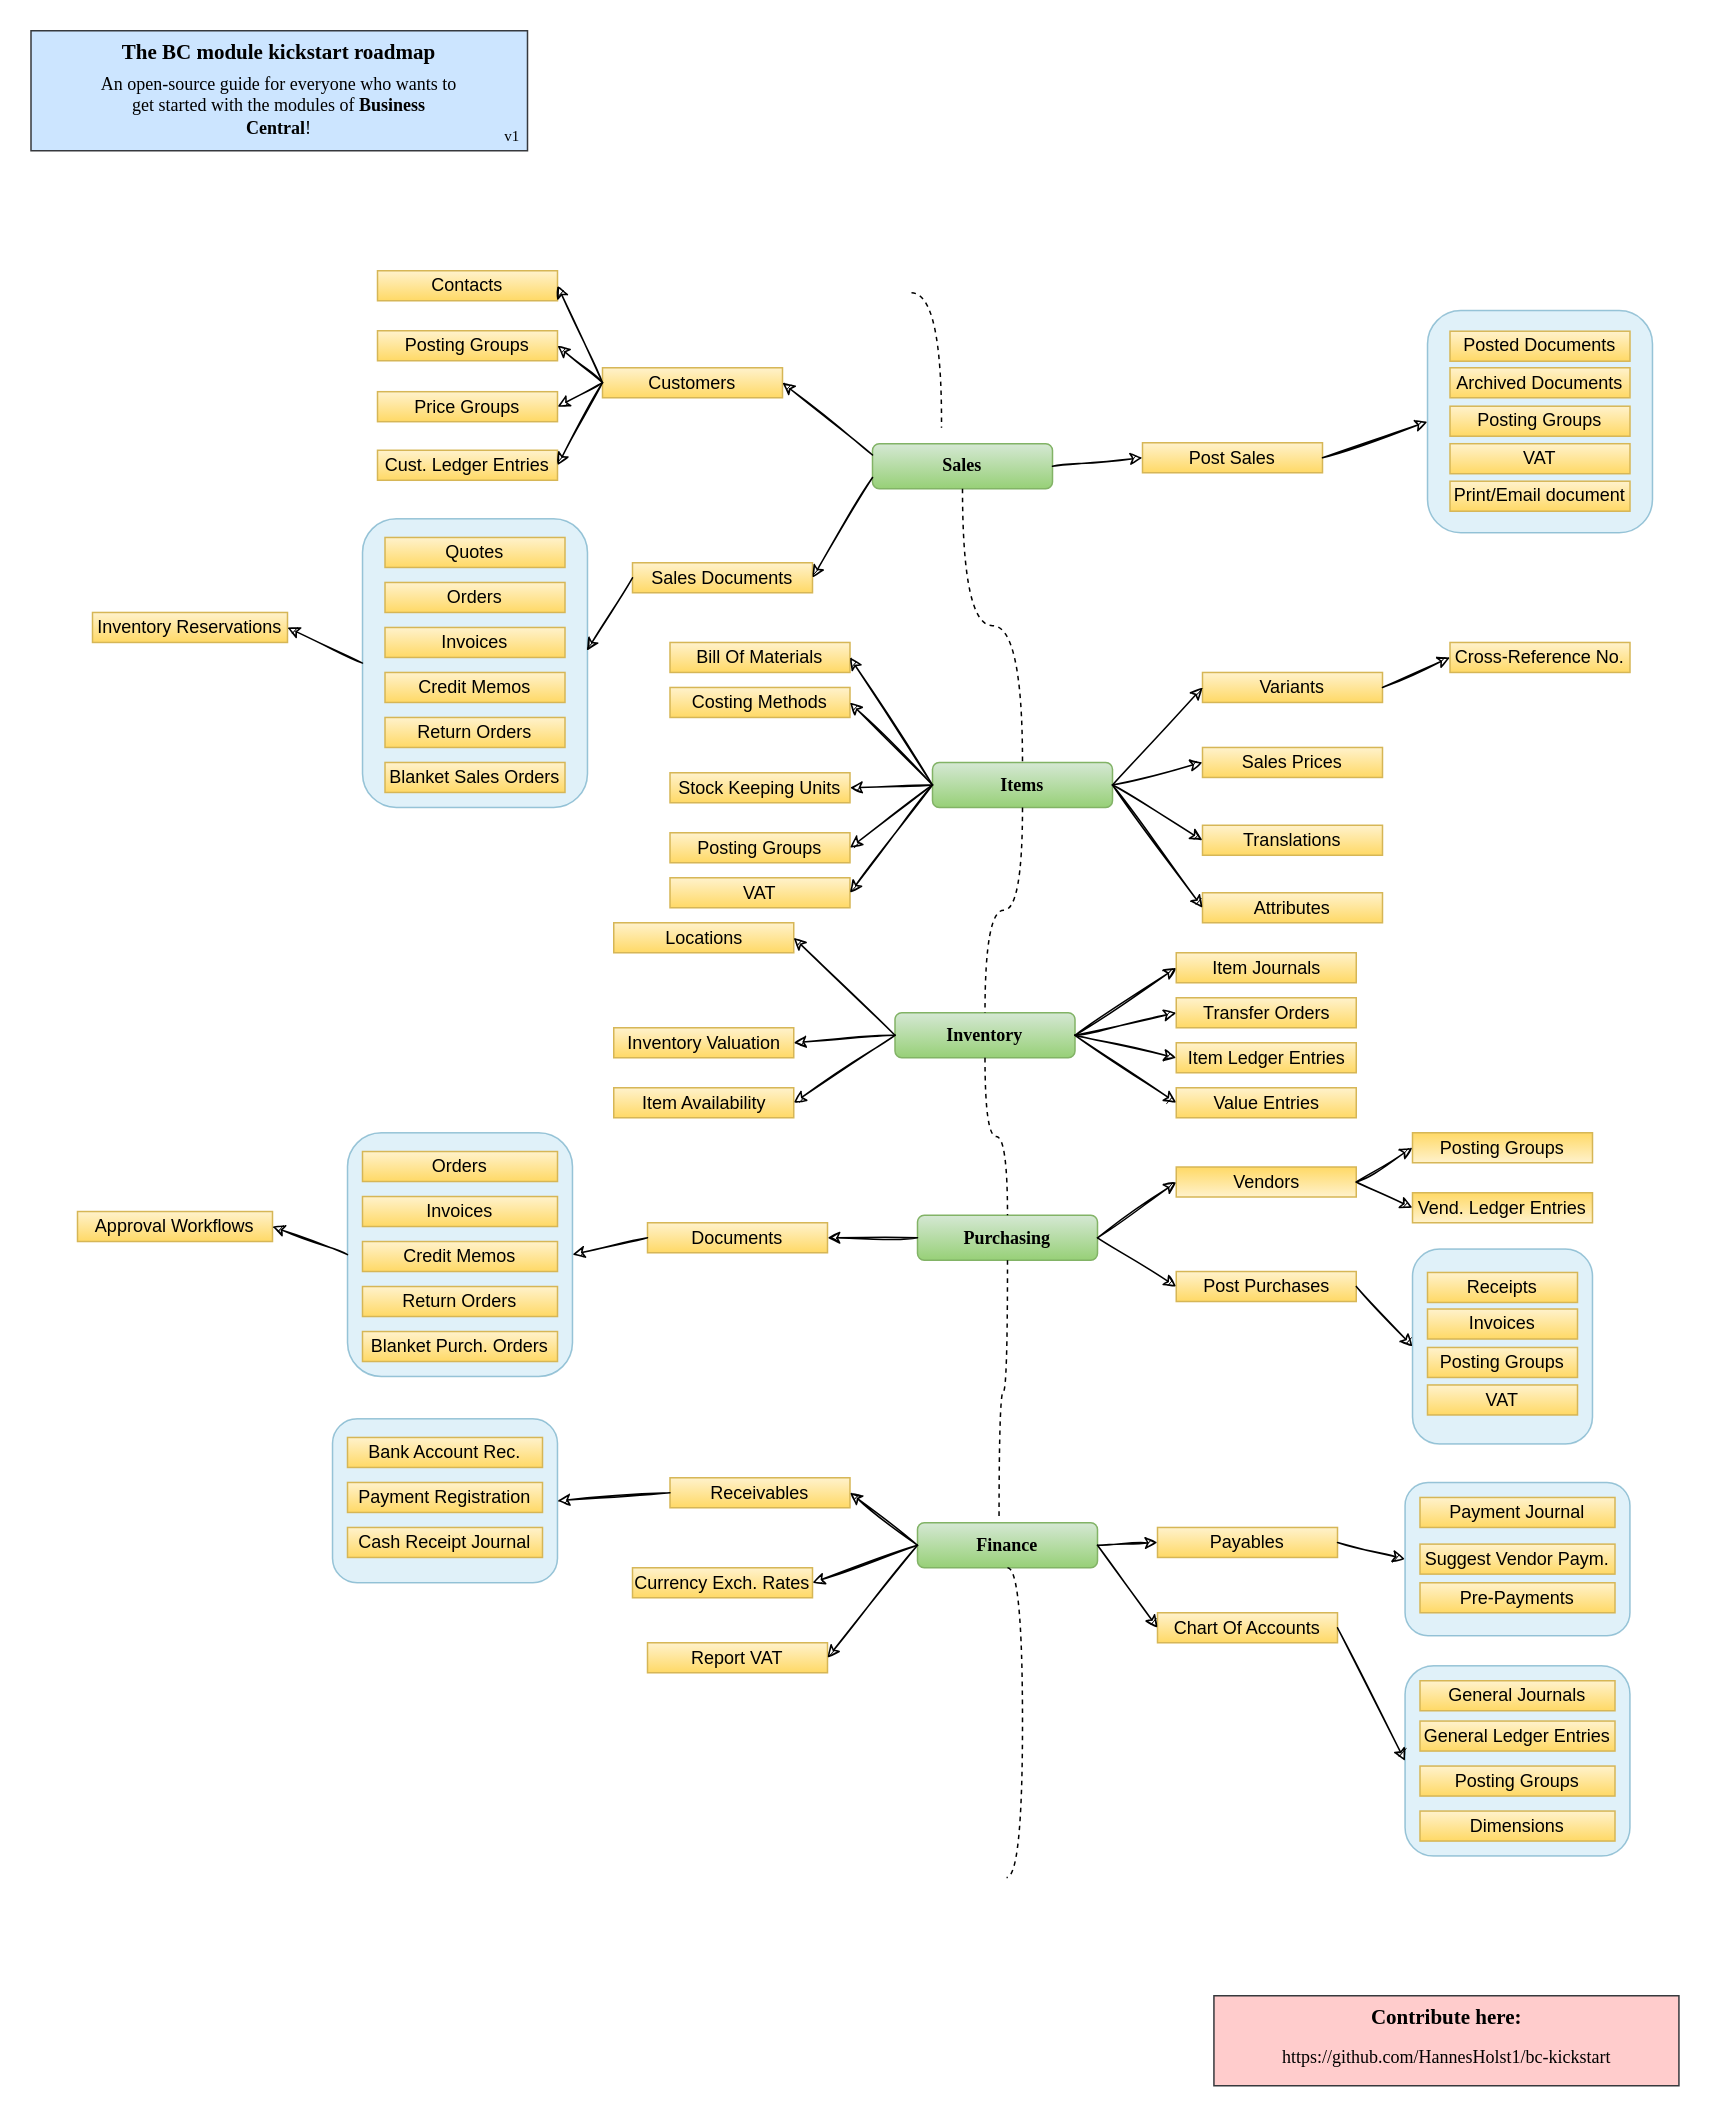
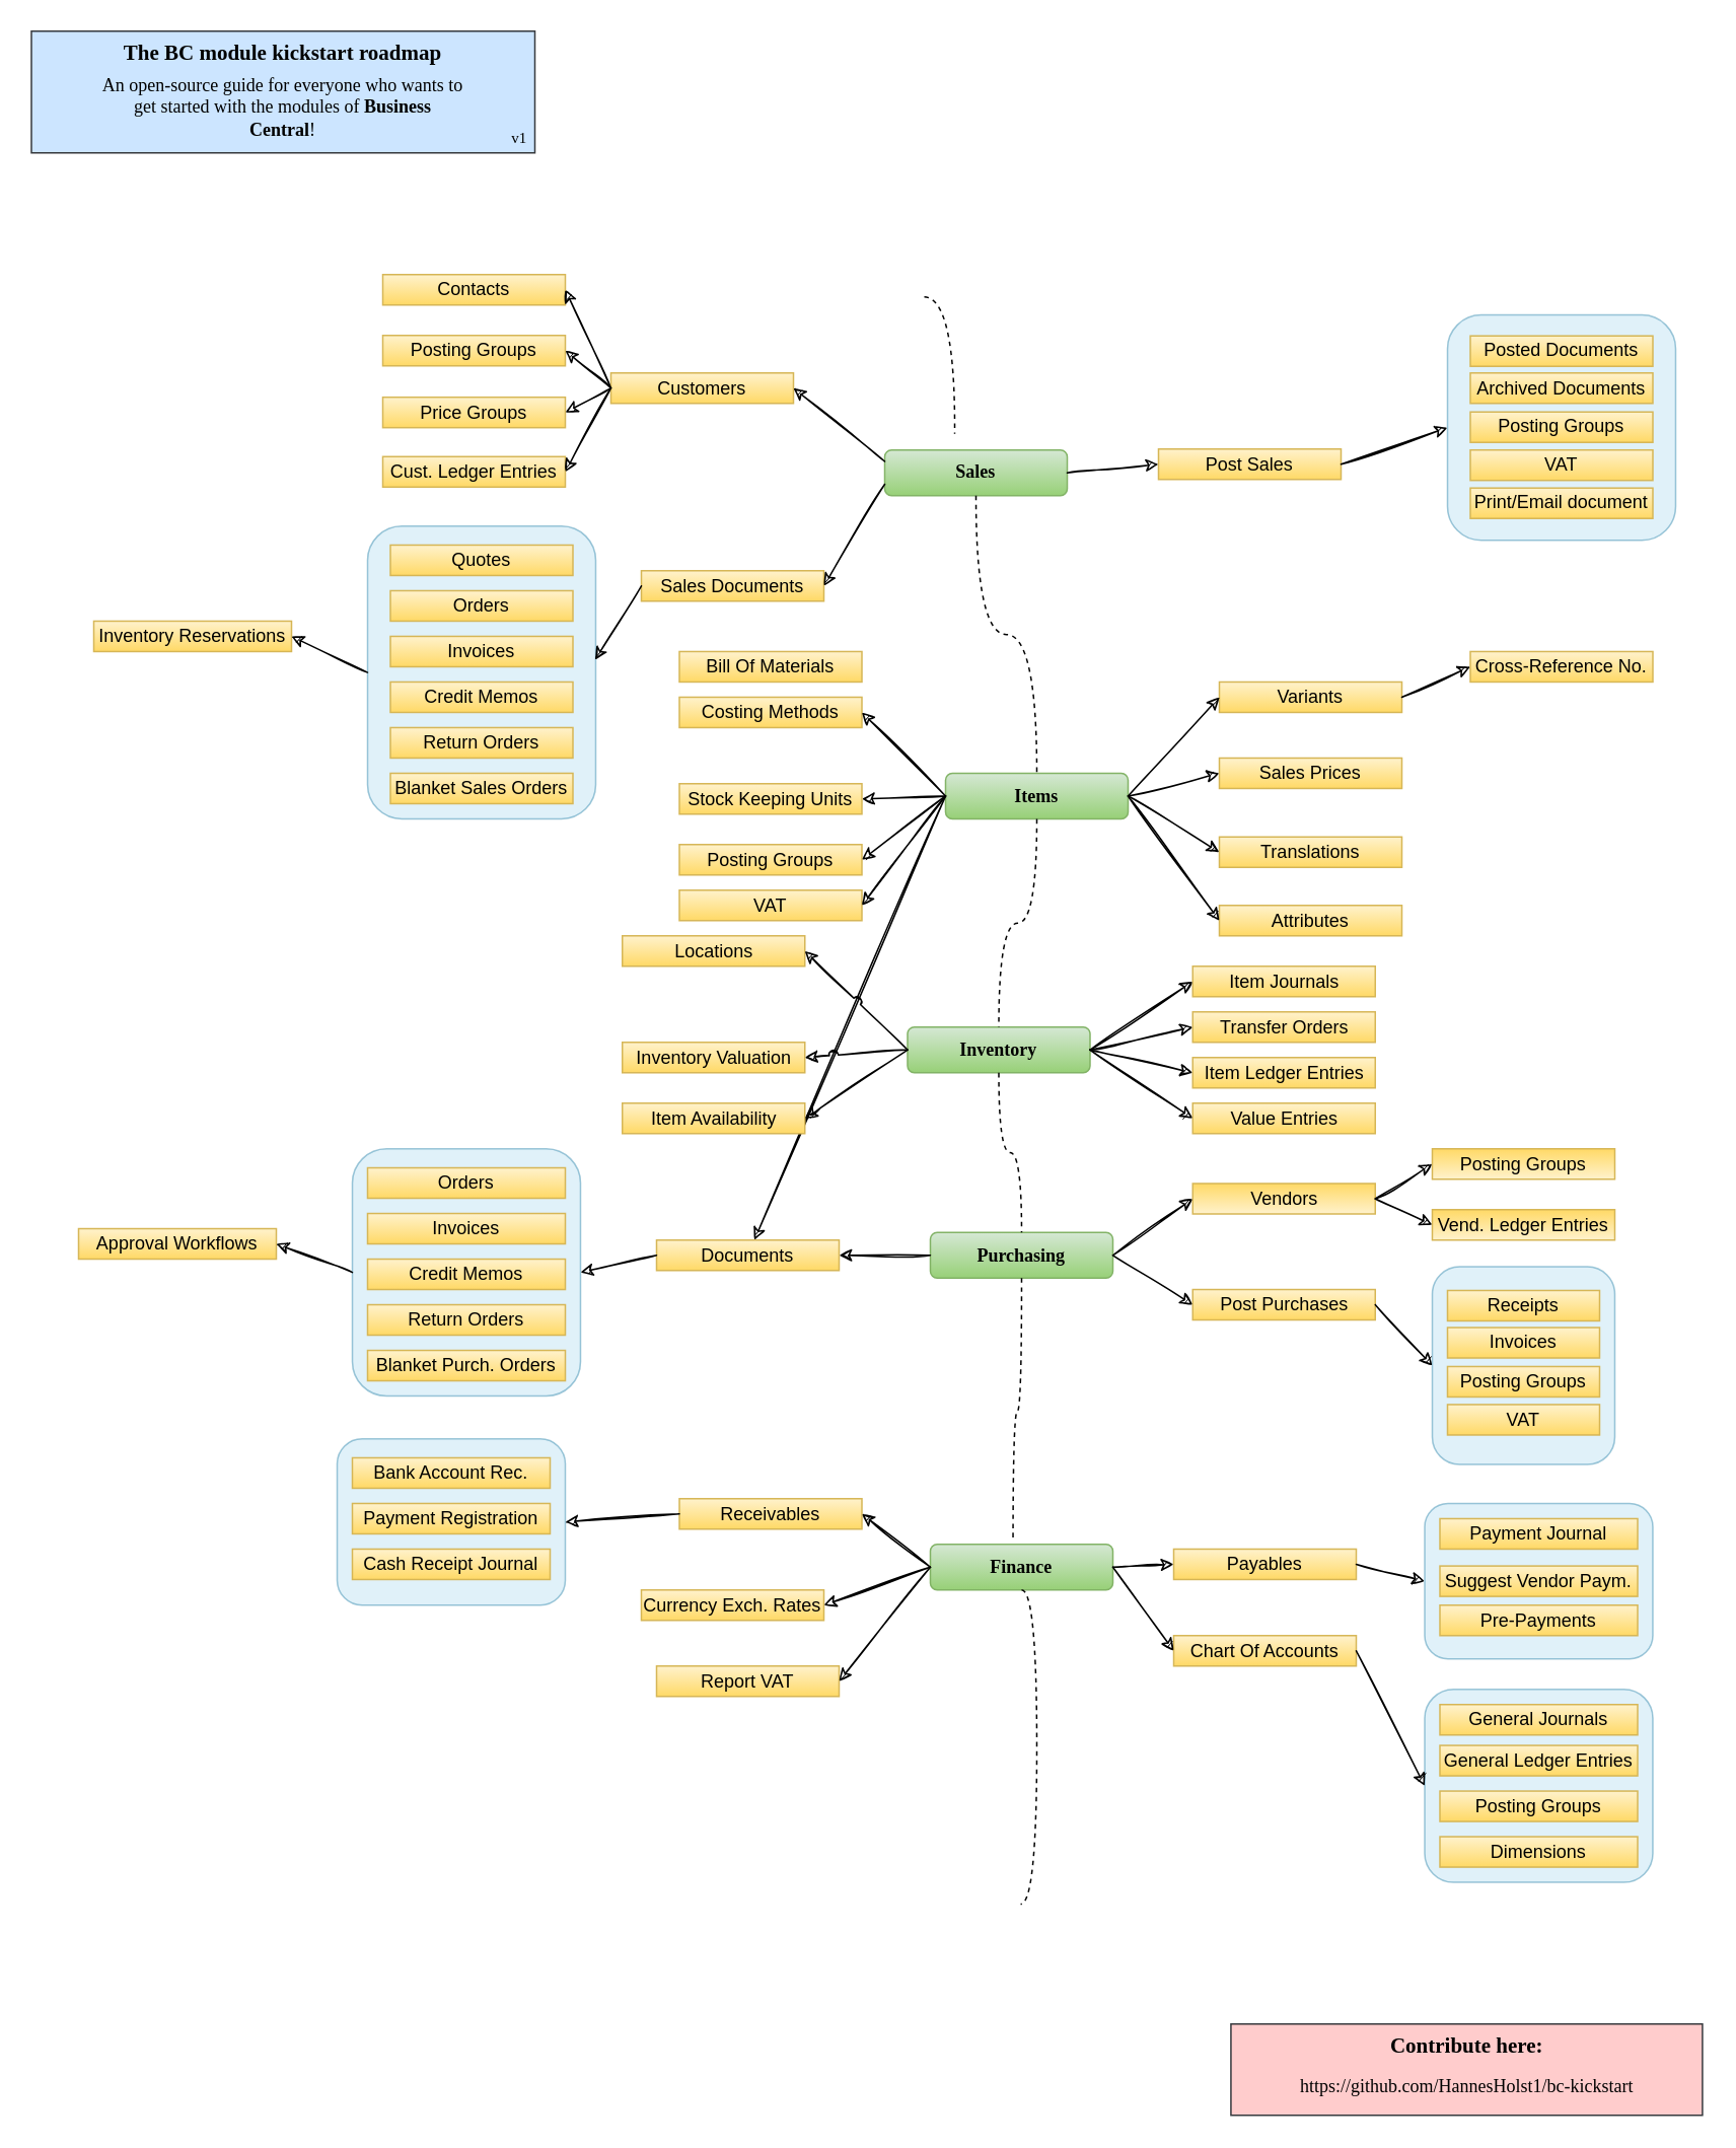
- <mxCell id="54" value="" style="endArrow=classic;html=1;fontFamily=Verdana;fontColor=#000000;jumpStyle=arc;entryX=1;entryY=0.5;entryDx=0;entryDy=0;exitX=0;exitY=0.5;exitDx=0;exitDy=0;sketch=1;" parent="1" source="8" target="52" edge="1"><mxGeometry width="50" height="50" relative="1" as="geometry"><mxPoint x="641" y="495.31" as="sourcePoint" /><mxPoint x="586" y="440.31" as="targetPoint" /></mxGeometry></mxCell>
+ <mxCell id="54" value="" style="endArrow=classic;html=1;fontFamily=Verdana;fontColor=#000000;jumpStyle=arc;exitX=0;exitY=0.5;exitDx=0;exitDy=0;sketch=1;" parent="1" source="8" target="79" edge="1"><mxGeometry width="50" height="50" relative="1" as="geometry"><mxPoint x="641" y="495.31" as="sourcePoint" /><mxPoint x="586" y="440.31" as="targetPoint" /></mxGeometry></mxCell>
